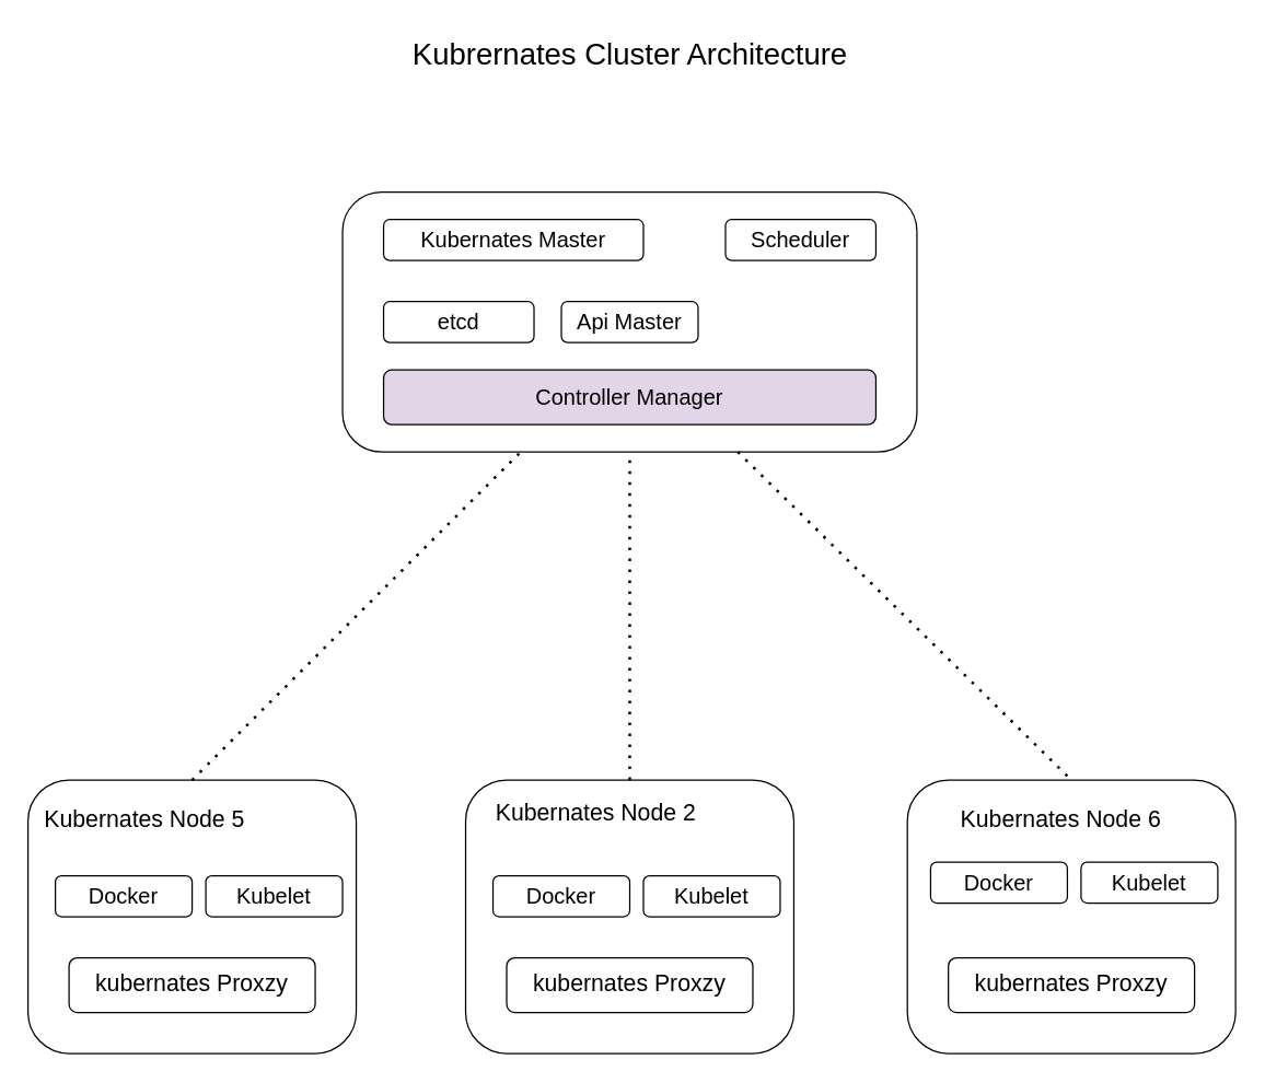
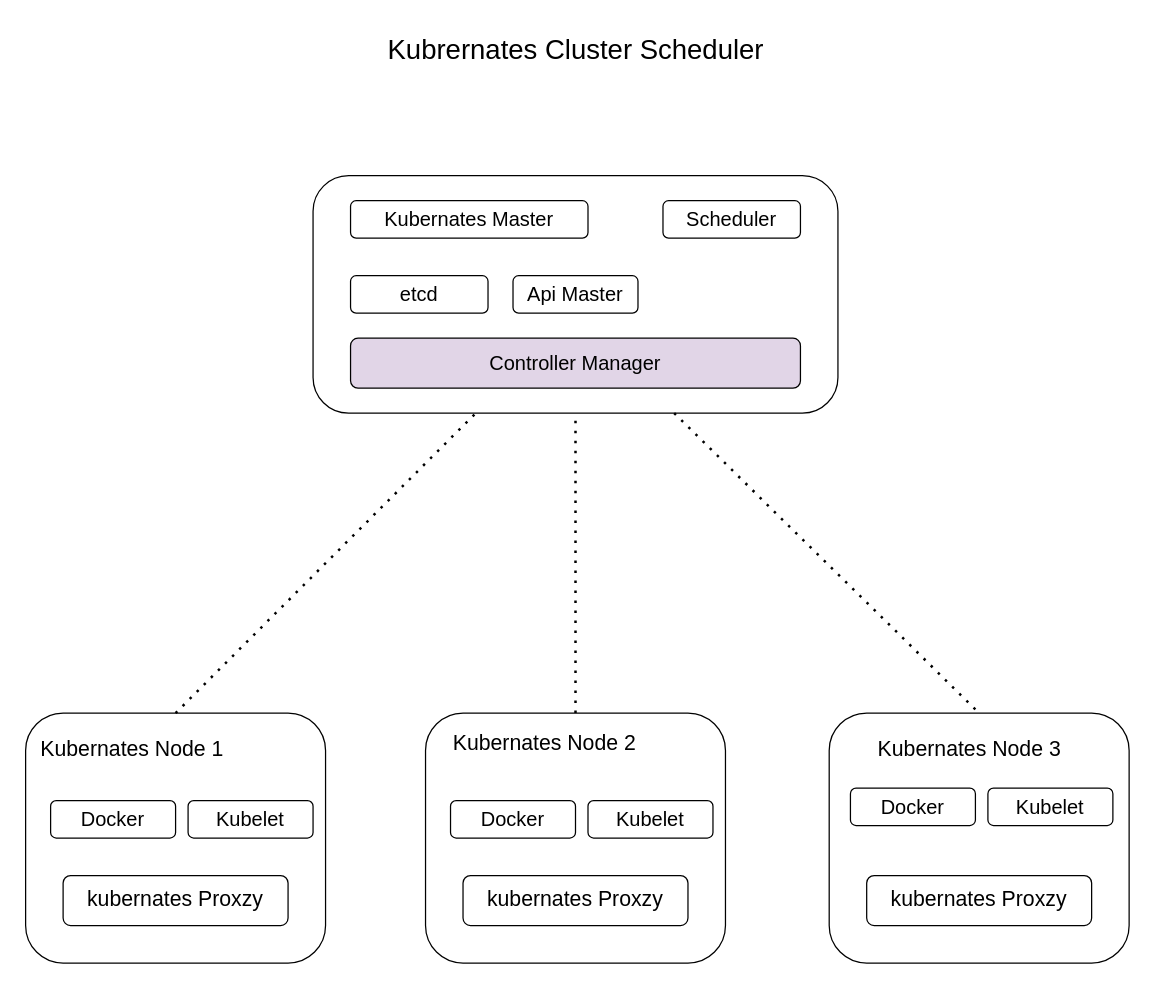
- <mxCell id="26" value="&lt;font style=&quot;font-size: 22px;&quot;&gt;Kubrernates Cluster Architecture&lt;/font&gt;" style="text;html=1;align=center;verticalAlign=middle;resizable=0;points=[];autosize=1;strokeColor=none;fillColor=none;" vertex="1" parent="1"><mxGeometry x="290" y="20" width="340" height="40" as="geometry" /></mxCell>
+ <mxCell id="26" value="&lt;font style=&quot;font-size: 22px;&quot;&gt;Kubrernates Cluster Scheduler&lt;/font&gt;" style="text;html=1;align=center;verticalAlign=middle;resizable=0;points=[];autosize=1;strokeColor=none;fillColor=none;" vertex="1" parent="1"><mxGeometry x="290" y="20" width="340" height="40" as="geometry" /></mxCell>
- <mxCell id="14" value="&lt;font style=&quot;font-size: 17px;&quot;&gt;Kubernates Node 5&lt;/font&gt;" style="text;html=1;align=center;verticalAlign=middle;resizable=0;points=[];autosize=1;strokeColor=none;fillColor=none;" vertex="1" parent="1"><mxGeometry x="20" y="585" width="170" height="30" as="geometry" /></mxCell>
+ <mxCell id="14" value="&lt;font style=&quot;font-size: 17px;&quot;&gt;Kubernates Node 1&lt;/font&gt;" style="text;html=1;align=center;verticalAlign=middle;resizable=0;points=[];autosize=1;strokeColor=none;fillColor=none;" vertex="1" parent="1"><mxGeometry x="20" y="585" width="170" height="30" as="geometry" /></mxCell>
- <mxCell id="16" value="&lt;font style=&quot;font-size: 17px;&quot;&gt;Kubernates Node 6&lt;/font&gt;" style="text;html=1;align=center;verticalAlign=middle;resizable=0;points=[];autosize=1;strokeColor=none;fillColor=none;" vertex="1" parent="1"><mxGeometry x="690" y="585" width="170" height="30" as="geometry" /></mxCell>
+ <mxCell id="16" value="&lt;font style=&quot;font-size: 17px;&quot;&gt;Kubernates Node 3&lt;/font&gt;" style="text;html=1;align=center;verticalAlign=middle;resizable=0;points=[];autosize=1;strokeColor=none;fillColor=none;" vertex="1" parent="1"><mxGeometry x="690" y="585" width="170" height="30" as="geometry" /></mxCell>
